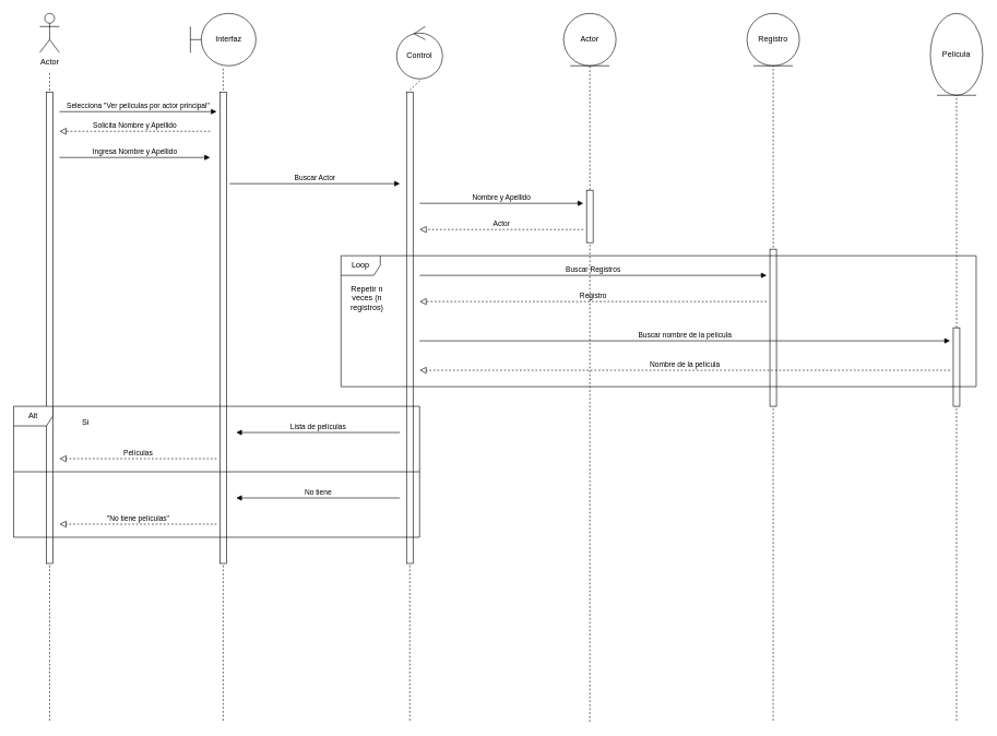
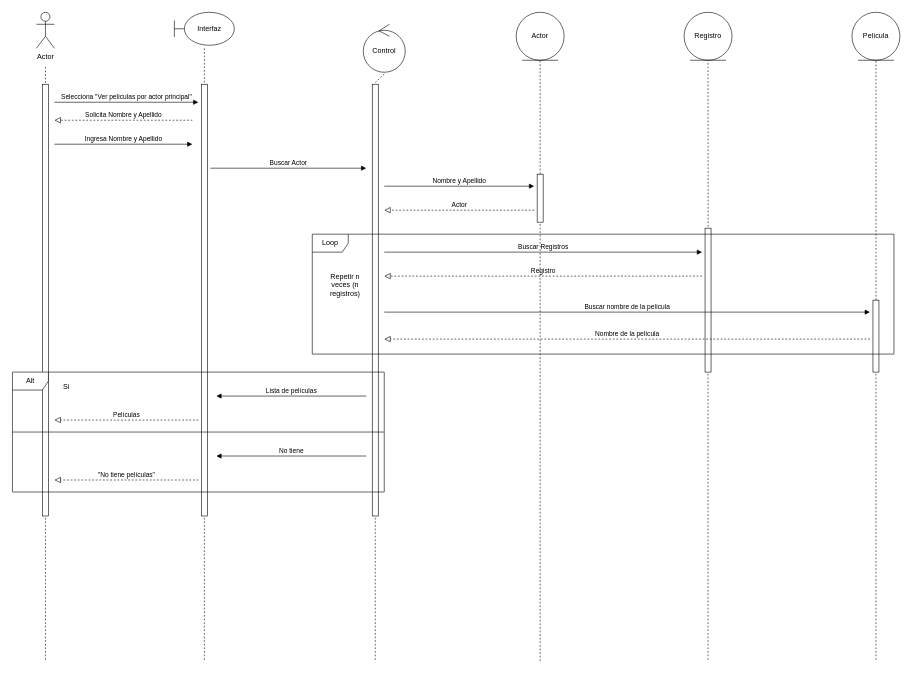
- <mxCell id="3" value="Interfaz" style="shape=umlBoundary;whiteSpace=wrap;html=1;" parent="1" vertex="1"><mxGeometry x="290" y="20" width="100" height="80" as="geometry" /></mxCell>
+ <mxCell id="3" value="Interfaz" style="shape=umlBoundary;whiteSpace=wrap;html=1;" parent="1" vertex="1"><mxGeometry x="290" y="20" width="100" height="55" as="geometry" /></mxCell>
- <mxCell id="7" value="Película" style="ellipse;shape=umlEntity;whiteSpace=wrap;html=1;" parent="1" vertex="1"><mxGeometry x="1420" y="20" width="80" height="125" as="geometry" /></mxCell>
+ <mxCell id="7" value="Película" style="ellipse;shape=umlEntity;whiteSpace=wrap;html=1;" parent="1" vertex="1"><mxGeometry x="1420" y="20" width="80" height="80" as="geometry" /></mxCell>
- <mxCell id="28" value="Repetir n veces (n registros)" style="text;html=1;strokeColor=none;fillColor=none;align=center;verticalAlign=middle;whiteSpace=wrap;rounded=0;" parent="1" vertex="1"><mxGeometry x="530" y="440" width="60" height="30" as="geometry" /></mxCell>
+ <mxCell id="28" value="Repetir n veces (n registros)" style="text;html=1;strokeColor=none;fillColor=none;align=center;verticalAlign=middle;whiteSpace=wrap;rounded=0;" parent="1" vertex="1"><mxGeometry x="545" y="460" width="60" height="30" as="geometry" /></mxCell>
- <mxCell id="35" value="Si" style="text;html=1;strokeColor=none;fillColor=none;align=center;verticalAlign=middle;whiteSpace=wrap;rounded=0;" parent="1" vertex="1"><mxGeometry x="110" y="630" width="40" height="30" as="geometry" /></mxCell>
+ <mxCell id="35" value="Si" style="text;html=1;strokeColor=none;fillColor=none;align=center;verticalAlign=middle;whiteSpace=wrap;rounded=0;" parent="1" vertex="1"><mxGeometry x="90" y="630" width="40" height="30" as="geometry" /></mxCell>
